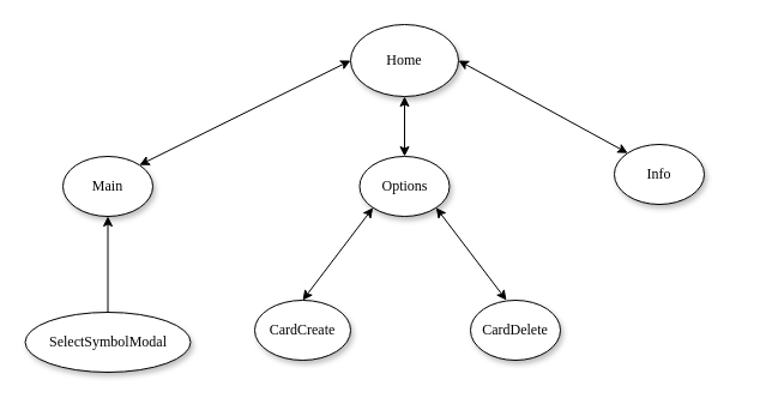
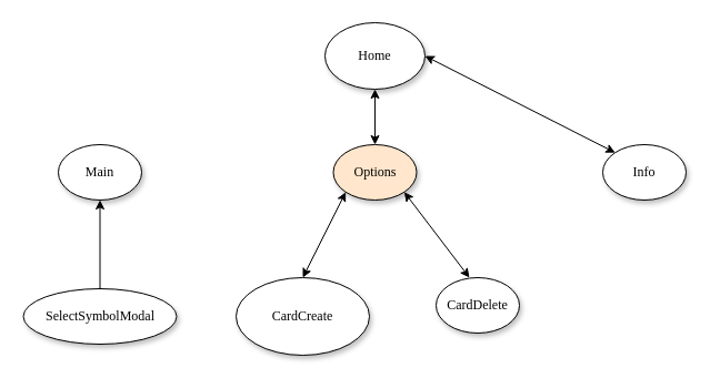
- <mxCell id="10" value="" style="endArrow=classic;startArrow=classic;html=1;exitX=0;exitY=0.5;exitDx=0;exitDy=0;entryX=1;entryY=0;entryDx=0;entryDy=0;" edge="1" parent="1" source="2" target="7"><mxGeometry width="50" height="50" relative="1" as="geometry"><mxPoint x="192" y="40" as="sourcePoint" /><mxPoint x="192" y="120" as="targetPoint" /><Array as="points" /></mxGeometry></mxCell>
- <mxCell id="4" value="Info" style="ellipse;whiteSpace=wrap;html=1;rounded=0;shadow=1;comic=0;labelBackgroundColor=none;strokeColor=#000000;strokeWidth=1;fillColor=#FFFFFF;fontFamily=Verdana;fontSize=12;fontColor=#000000;align=center;" parent="1" vertex="1"><mxGeometry x="512" y="120" width="75" height="50" as="geometry" /></mxCell>
+ <mxCell id="4" value="Info" style="ellipse;whiteSpace=wrap;html=1;rounded=0;shadow=1;comic=0;labelBackgroundColor=none;strokeColor=#000000;strokeWidth=1;fillColor=#FFFFFF;fontFamily=Verdana;fontSize=12;fontColor=#000000;align=center;" parent="1" vertex="1"><mxGeometry x="542" y="130" width="75" height="50" as="geometry" /></mxCell>
- <mxCell id="3" value="Options" style="ellipse;whiteSpace=wrap;html=1;rounded=0;shadow=1;comic=0;labelBackgroundColor=none;strokeColor=#000000;strokeWidth=1;fillColor=#FFFFFF;fontFamily=Verdana;fontSize=12;fontColor=#000000;align=center;" parent="1" vertex="1"><mxGeometry x="299.5" y="130" width="75" height="50" as="geometry" /></mxCell>
+ <mxCell id="3" value="Options" style="ellipse;whiteSpace=wrap;html=1;rounded=0;shadow=1;comic=0;labelBackgroundColor=none;strokeColor=#000000;strokeWidth=1;fillColor=#ffe6cc;fontFamily=Verdana;fontSize=12;fontColor=#000000;align=center;" parent="1" vertex="1"><mxGeometry x="299.5" y="130" width="75" height="50" as="geometry" /></mxCell>
- <mxCell id="6" value="CardCreate" style="ellipse;whiteSpace=wrap;html=1;rounded=0;shadow=1;comic=0;labelBackgroundColor=none;strokeColor=#000000;strokeWidth=1;fillColor=#FFFFFF;fontFamily=Verdana;fontSize=12;fontColor=#000000;align=center;" parent="1" vertex="1"><mxGeometry x="212" y="250" width="80" height="50" as="geometry" /></mxCell>
+ <mxCell id="6" value="CardCreate" style="ellipse;whiteSpace=wrap;html=1;rounded=0;shadow=1;comic=0;labelBackgroundColor=none;strokeColor=#000000;strokeWidth=1;fillColor=#FFFFFF;fontFamily=Verdana;fontSize=12;fontColor=#000000;align=center;" parent="1" vertex="1"><mxGeometry x="212" y="250" width="120" height="70" as="geometry" /></mxCell>
